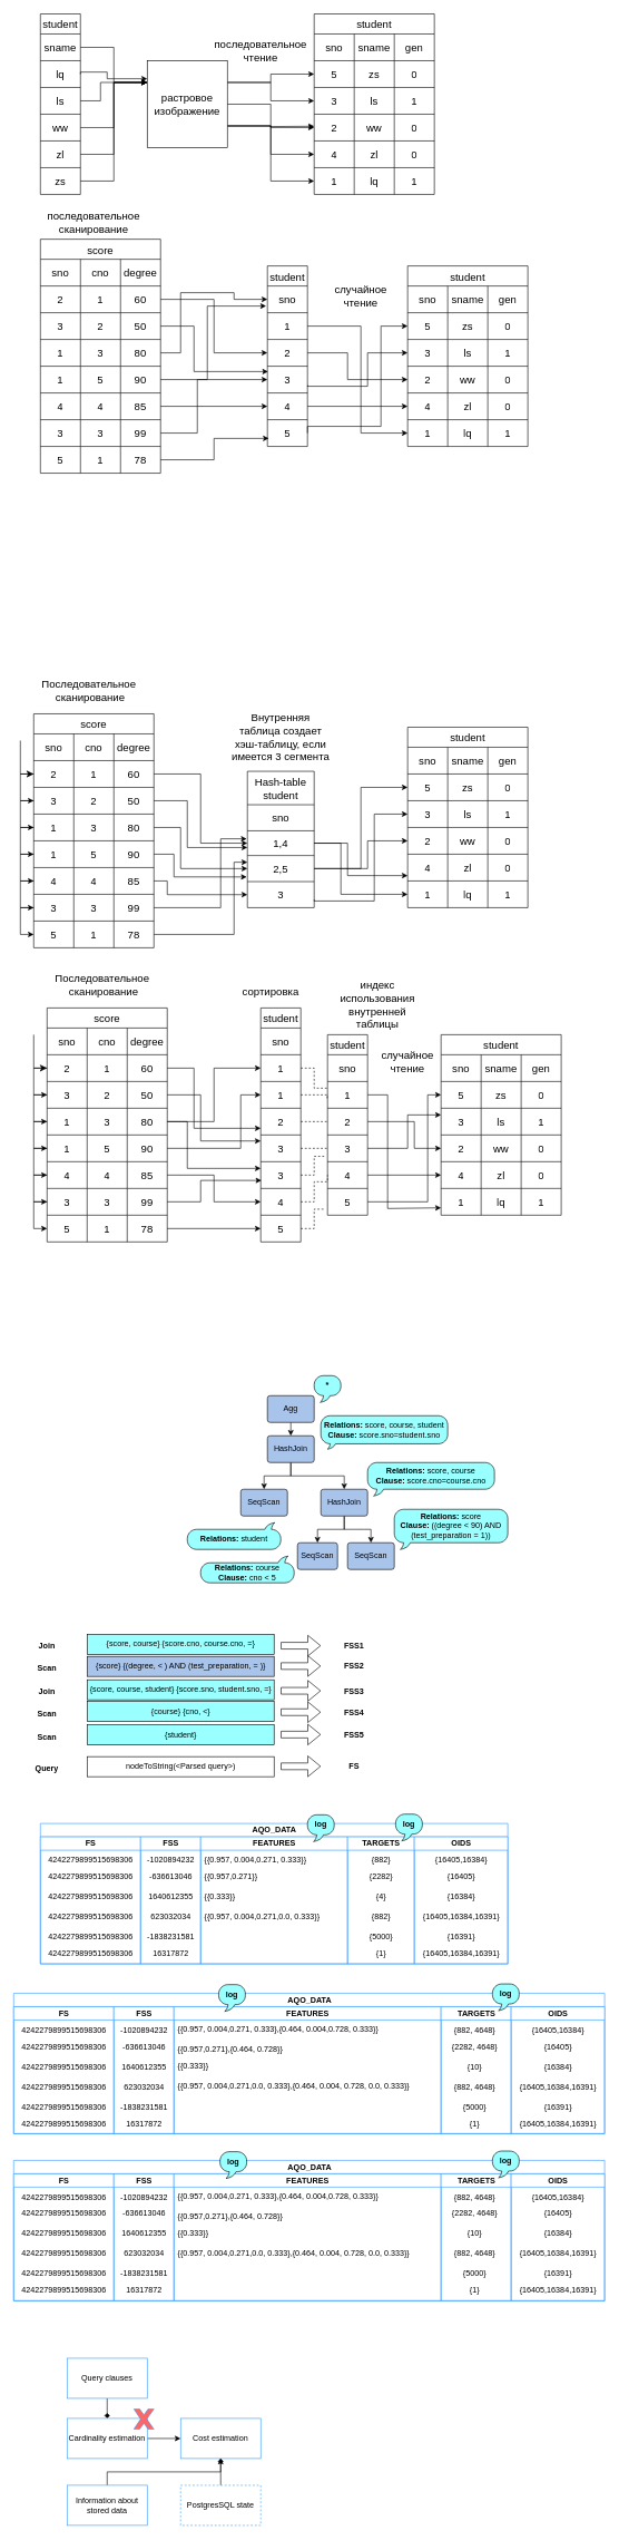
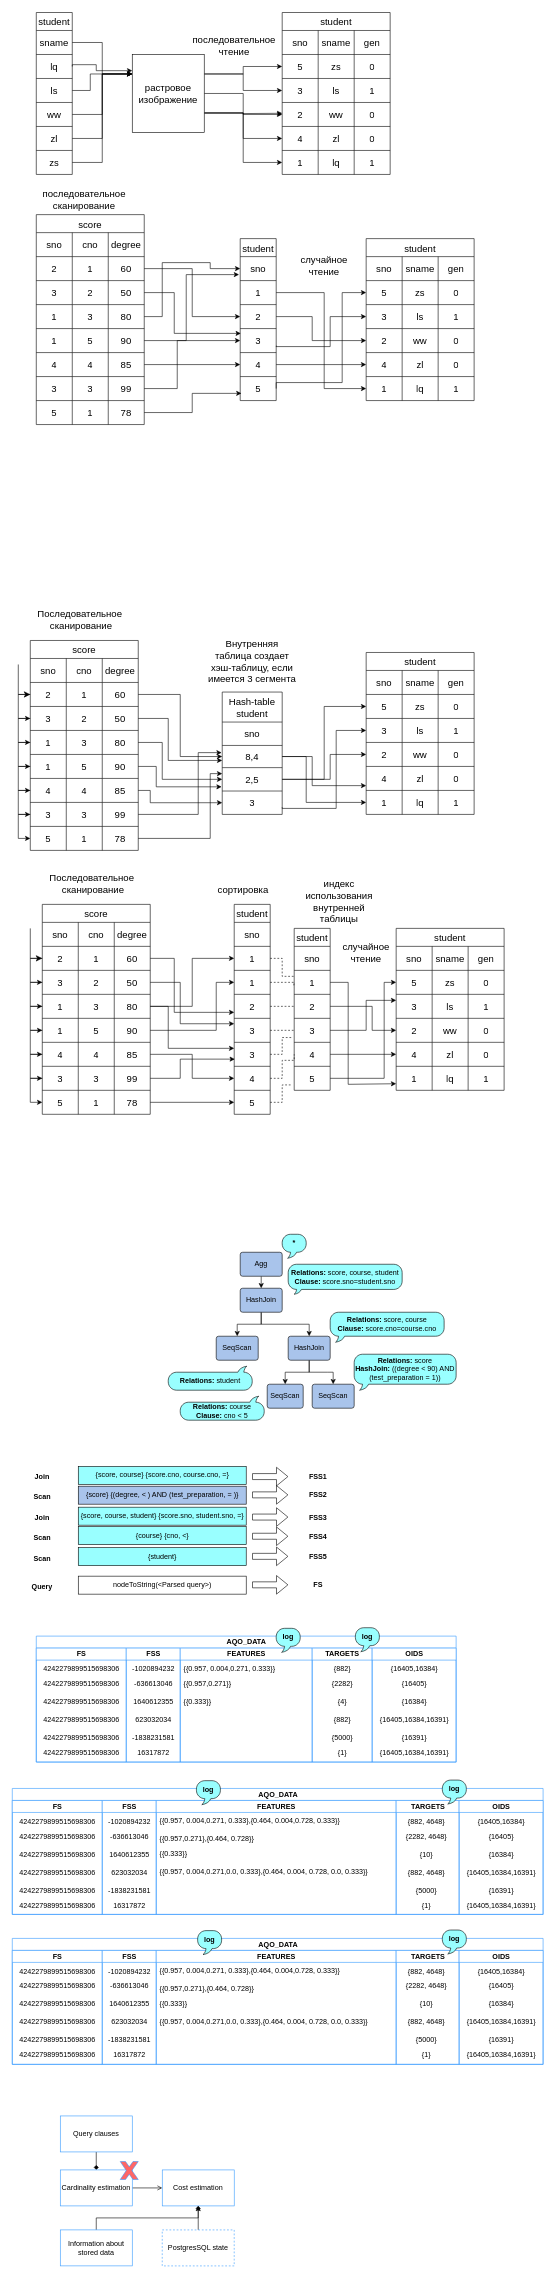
- <mxCell id="182" value="1,4" style="shape=partialRectangle;html=1;whiteSpace=wrap;connectable=0;strokeColor=inherit;overflow=hidden;fillColor=none;top=0;left=0;bottom=0;right=0;pointerEvents=1;fontSize=16;" parent="181" vertex="1"><mxGeometry width="100" height="37" as="geometry"><mxRectangle width="100" height="37" as="alternateBounds" /></mxGeometry></mxCell>
+ <mxCell id="182" value="8,4" style="shape=partialRectangle;html=1;whiteSpace=wrap;connectable=0;strokeColor=inherit;overflow=hidden;fillColor=none;top=0;left=0;bottom=0;right=0;pointerEvents=1;fontSize=16;" parent="181" vertex="1"><mxGeometry width="100" height="37" as="geometry"><mxRectangle width="100" height="37" as="alternateBounds" /></mxGeometry></mxCell>
- <mxCell id="355" value="&lt;b&gt;Relations:&lt;/b&gt; score, course, student&lt;br&gt;&lt;b&gt;Clause: &lt;/b&gt;score.sno=student.sno" style="whiteSpace=wrap;html=1;shape=mxgraph.basic.roundRectCallout;dx=15;dy=8;size=14;boundedLbl=1;fillColor=#99FFFF;" vertex="1" parent="1"><mxGeometry x="480" y="2117" width="190" height="50" as="geometry" /></mxCell>
+ <mxCell id="355" value="&lt;b&gt;Relations:&lt;/b&gt; score, course, student&lt;br&gt;&lt;b&gt;Clause: &lt;/b&gt;score.sno=student.sno" style="whiteSpace=wrap;html=1;shape=mxgraph.basic.roundRectCallout;dx=15;dy=8;size=14;boundedLbl=1;fillColor=#99FFFF;" vertex="1" parent="1"><mxGeometry x="480" y="2107" width="190" height="50" as="geometry" /></mxCell>
- <mxCell id="360" value="&lt;b&gt;Relations:&lt;/b&gt; score&lt;br&gt;&lt;b&gt;Clause: &lt;/b&gt;((degree &amp;lt; 90) AND (test_preparation = 1))" style="whiteSpace=wrap;html=1;shape=mxgraph.basic.roundRectCallout;dx=12;dy=10;size=14;boundedLbl=1;fillColor=#99FFFF;" vertex="1" parent="1"><mxGeometry x="590" y="2257" width="170" height="60" as="geometry" /></mxCell>
+ <mxCell id="360" value="&lt;b&gt;Relations:&lt;/b&gt; score&lt;br&gt;&lt;b&gt;HashJoin: &lt;/b&gt;((degree &amp;lt; 90) AND (test_preparation = 1))" style="whiteSpace=wrap;html=1;shape=mxgraph.basic.roundRectCallout;dx=12;dy=10;size=14;boundedLbl=1;fillColor=#99FFFF;" vertex="1" parent="1"><mxGeometry x="590" y="2257" width="170" height="60" as="geometry" /></mxCell>
- <mxCell id="406" value="{{0.957, 0.004,0.271,0.0, 0.333}}" style="text;strokeColor=none;fillColor=none;spacingLeft=4;spacingRight=4;overflow=hidden;rotatable=0;points=[[0,0.5],[1,0.5]];portConstraint=eastwest;fontSize=12;" vertex="1" parent="402"><mxGeometry y="105" width="220" height="30" as="geometry" /></mxCell>
- <mxCell id="497" style="edgeStyle=orthogonalEdgeStyle;rounded=0;orthogonalLoop=1;jettySize=auto;html=1;exitX=1;exitY=0.5;exitDx=0;exitDy=0;entryX=0;entryY=0.5;entryDx=0;entryDy=0;" edge="1" parent="1" source="498" target="501"><mxGeometry relative="1" as="geometry" /></mxCell>
+ <mxCell id="497" style="edgeStyle=orthogonalEdgeStyle;rounded=0;orthogonalLoop=1;jettySize=auto;html=1;exitX=1;exitY=0.5;exitDx=0;exitDy=0;entryX=0;entryY=0.5;entryDx=0;entryDy=0;endArrow=open;" edge="1" parent="1" source="498" target="501"><mxGeometry relative="1" as="geometry" /></mxCell>
